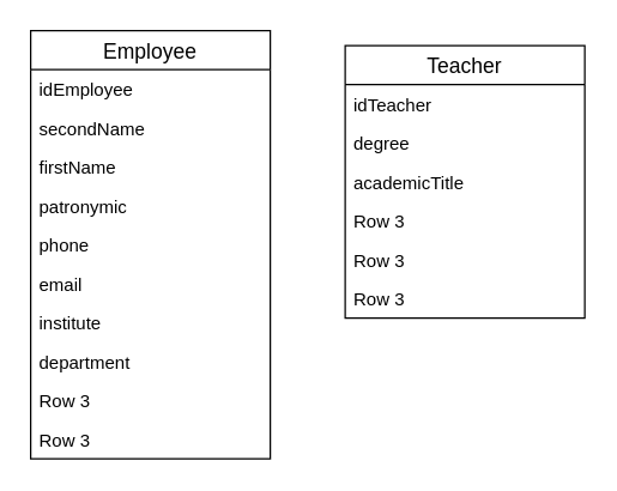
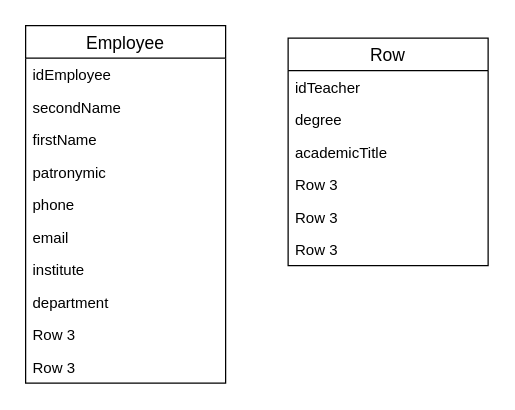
- <mxCell id="13" value="Teacher" style="swimlane;fontStyle=0;childLayout=stackLayout;horizontal=1;startSize=26;horizontalStack=0;resizeParent=1;resizeParentMax=0;resizeLast=0;collapsible=1;marginBottom=0;align=center;fontSize=14;" vertex="1" parent="1"><mxGeometry x="230" y="30" width="160" height="182" as="geometry" /></mxCell>
+ <mxCell id="13" value="Row" style="swimlane;fontStyle=0;childLayout=stackLayout;horizontal=1;startSize=26;horizontalStack=0;resizeParent=1;resizeParentMax=0;resizeLast=0;collapsible=1;marginBottom=0;align=center;fontSize=14;" vertex="1" parent="1"><mxGeometry x="230" y="30" width="160" height="182" as="geometry" /></mxCell>
